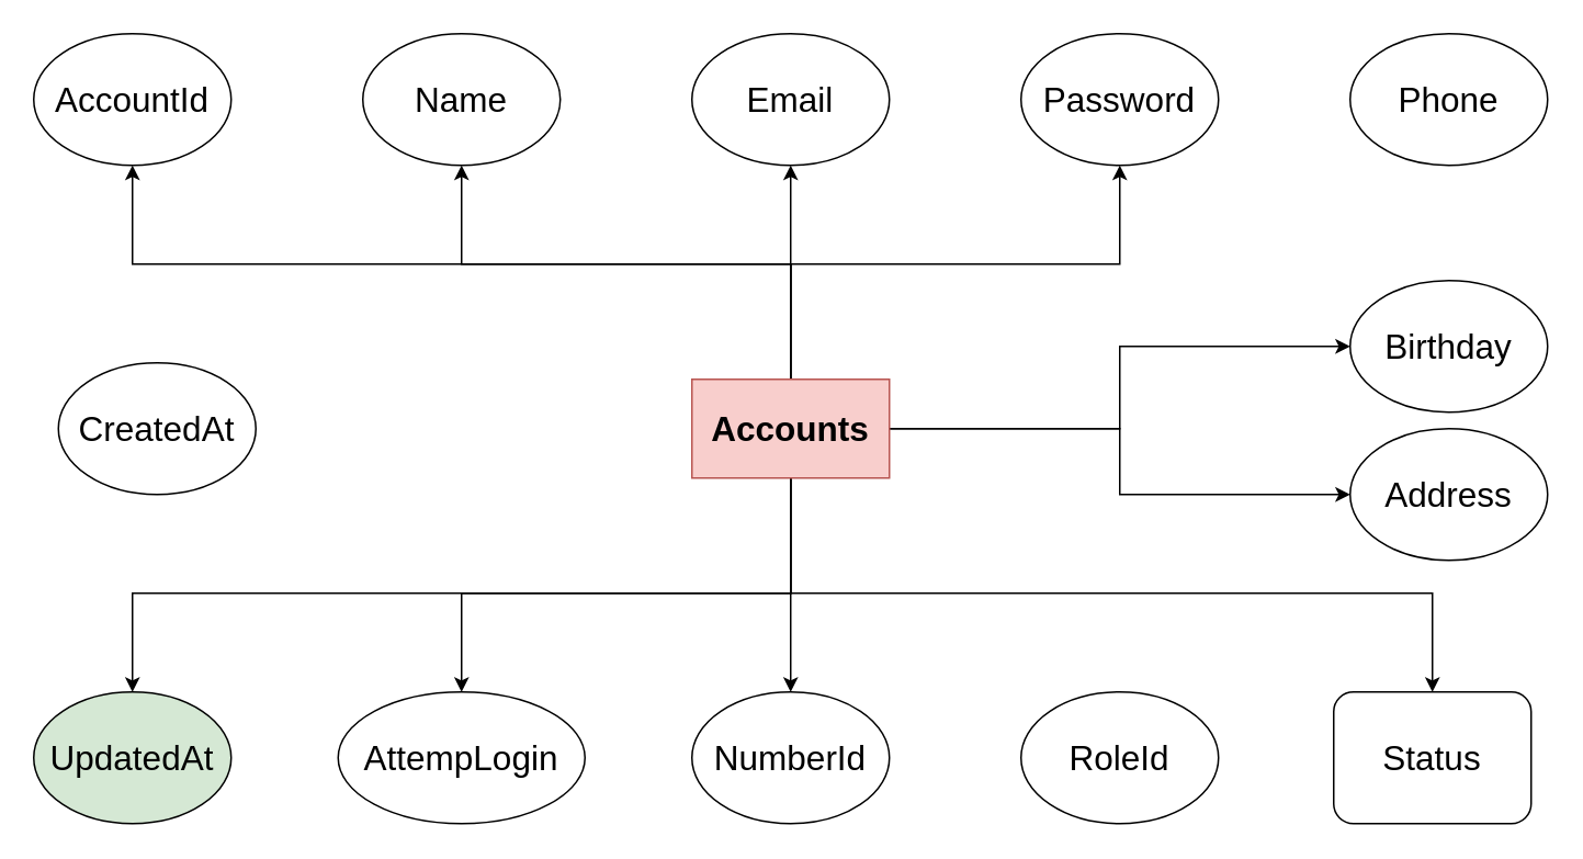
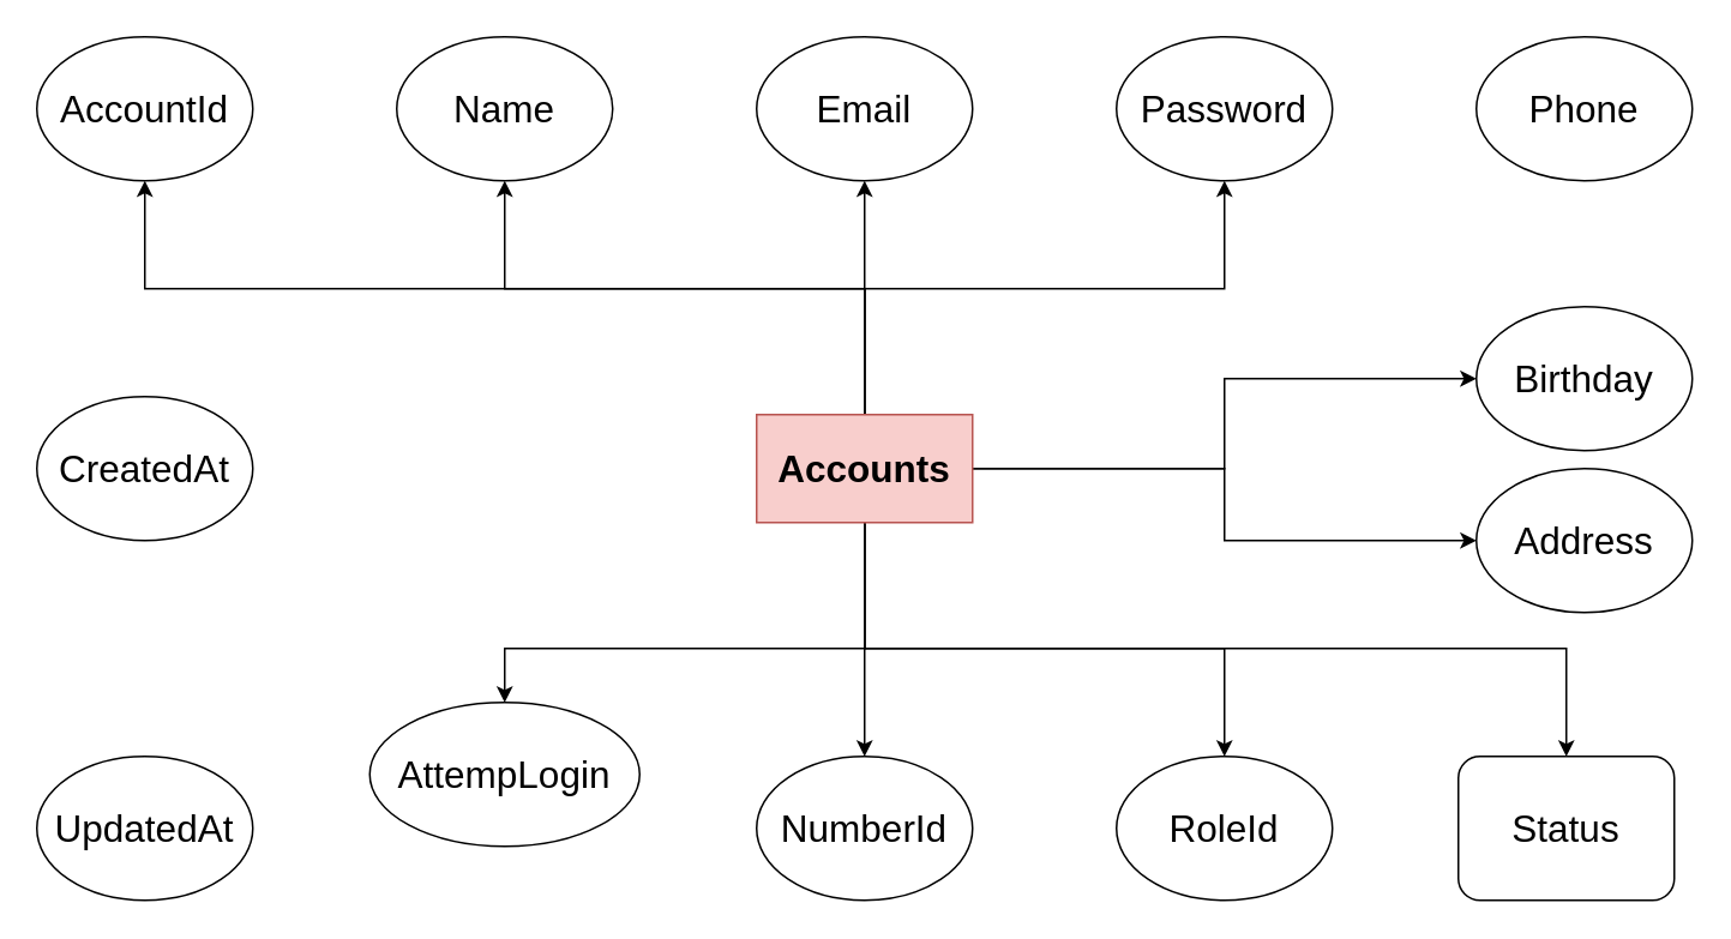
- <mxCell id="22" value="CreatedAt" style="ellipse;whiteSpace=wrap;html=1;fontSize=21;" parent="1" vertex="1"><mxGeometry x="35" y="220" width="120" height="80" as="geometry" /></mxCell>
+ <mxCell id="22" value="CreatedAt" style="ellipse;whiteSpace=wrap;html=1;fontSize=21;" parent="1" vertex="1"><mxGeometry x="20" y="220" width="120" height="80" as="geometry" /></mxCell>
- <mxCell id="8" style="edgeStyle=orthogonalEdgeStyle;rounded=0;orthogonalLoop=1;jettySize=auto;html=1;entryX=0.5;entryY=0;entryDx=0;entryDy=0;" edge="1" parent="1" source="13" target="21"><mxGeometry relative="1" as="geometry"><Array as="points"><mxPoint x="480" y="360" /><mxPoint x="80" y="360" /></Array></mxGeometry></mxCell>
+ <mxCell id="10" style="edgeStyle=orthogonalEdgeStyle;rounded=0;orthogonalLoop=1;jettySize=auto;html=1;entryX=0.5;entryY=0;entryDx=0;entryDy=0;" edge="1" parent="1" source="13" target="20"><mxGeometry relative="1" as="geometry"><Array as="points"><mxPoint x="480" y="360" /><mxPoint x="680" y="360" /></Array></mxGeometry></mxCell>
- <mxCell id="21" value="UpdatedAt" style="ellipse;whiteSpace=wrap;html=1;fontSize=21;fillColor=#d5e8d4;" parent="1" vertex="1"><mxGeometry x="20" y="420" width="120" height="80" as="geometry" /></mxCell>
+ <mxCell id="21" value="UpdatedAt" style="ellipse;whiteSpace=wrap;html=1;fontSize=21;" parent="1" vertex="1"><mxGeometry x="20" y="420" width="120" height="80" as="geometry" /></mxCell>
- <mxCell id="26" value="AttempLogin" style="ellipse;whiteSpace=wrap;html=1;fontSize=21;" vertex="1" parent="1"><mxGeometry x="205" y="420" width="150" height="80" as="geometry" /></mxCell>
+ <mxCell id="26" value="AttempLogin" style="ellipse;whiteSpace=wrap;html=1;fontSize=21;" vertex="1" parent="1"><mxGeometry x="205" y="390" width="150" height="80" as="geometry" /></mxCell>
